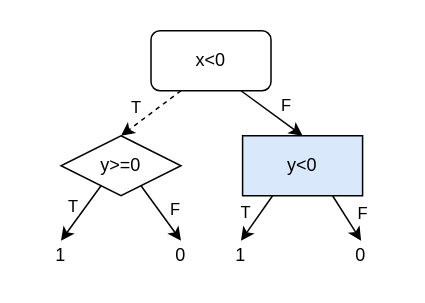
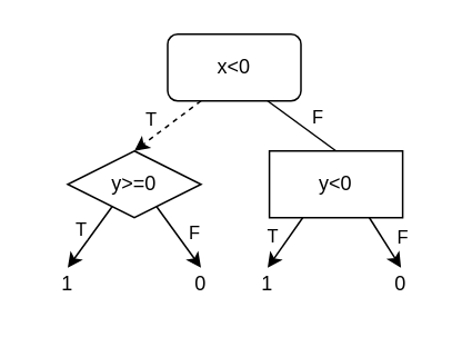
- <mxCell id="13" value="" style="endArrow=classic;html=1;exitX=0.75;exitY=1;exitDx=0;exitDy=0;entryX=0.5;entryY=0;entryDx=0;entryDy=0;" edge="1" parent="1" source="2" target="15"><mxGeometry width="50" height="50" relative="1" as="geometry"><mxPoint x="200" y="70" as="sourcePoint" /><mxPoint x="230" y="90" as="targetPoint" /></mxGeometry></mxCell>
+ <mxCell id="13" value="" style="endArrow=none;html=1;exitX=0.75;exitY=1;exitDx=0;exitDy=0;entryX=0.5;entryY=0;entryDx=0;entryDy=0;" edge="1" parent="1" source="2" target="15"><mxGeometry width="50" height="50" relative="1" as="geometry"><mxPoint x="200" y="70" as="sourcePoint" /><mxPoint x="230" y="90" as="targetPoint" /></mxGeometry></mxCell>
- <mxCell id="15" value="y&amp;lt;0" style="rounded=0;whiteSpace=wrap;html=1;fillColor=#dae8fc;" vertex="1" parent="1"><mxGeometry x="161.06" y="90" width="80" height="40" as="geometry" /></mxCell>
+ <mxCell id="15" value="y&amp;lt;0" style="rounded=0;whiteSpace=wrap;html=1;" vertex="1" parent="1"><mxGeometry x="161.06" y="90" width="80" height="40" as="geometry" /></mxCell>
